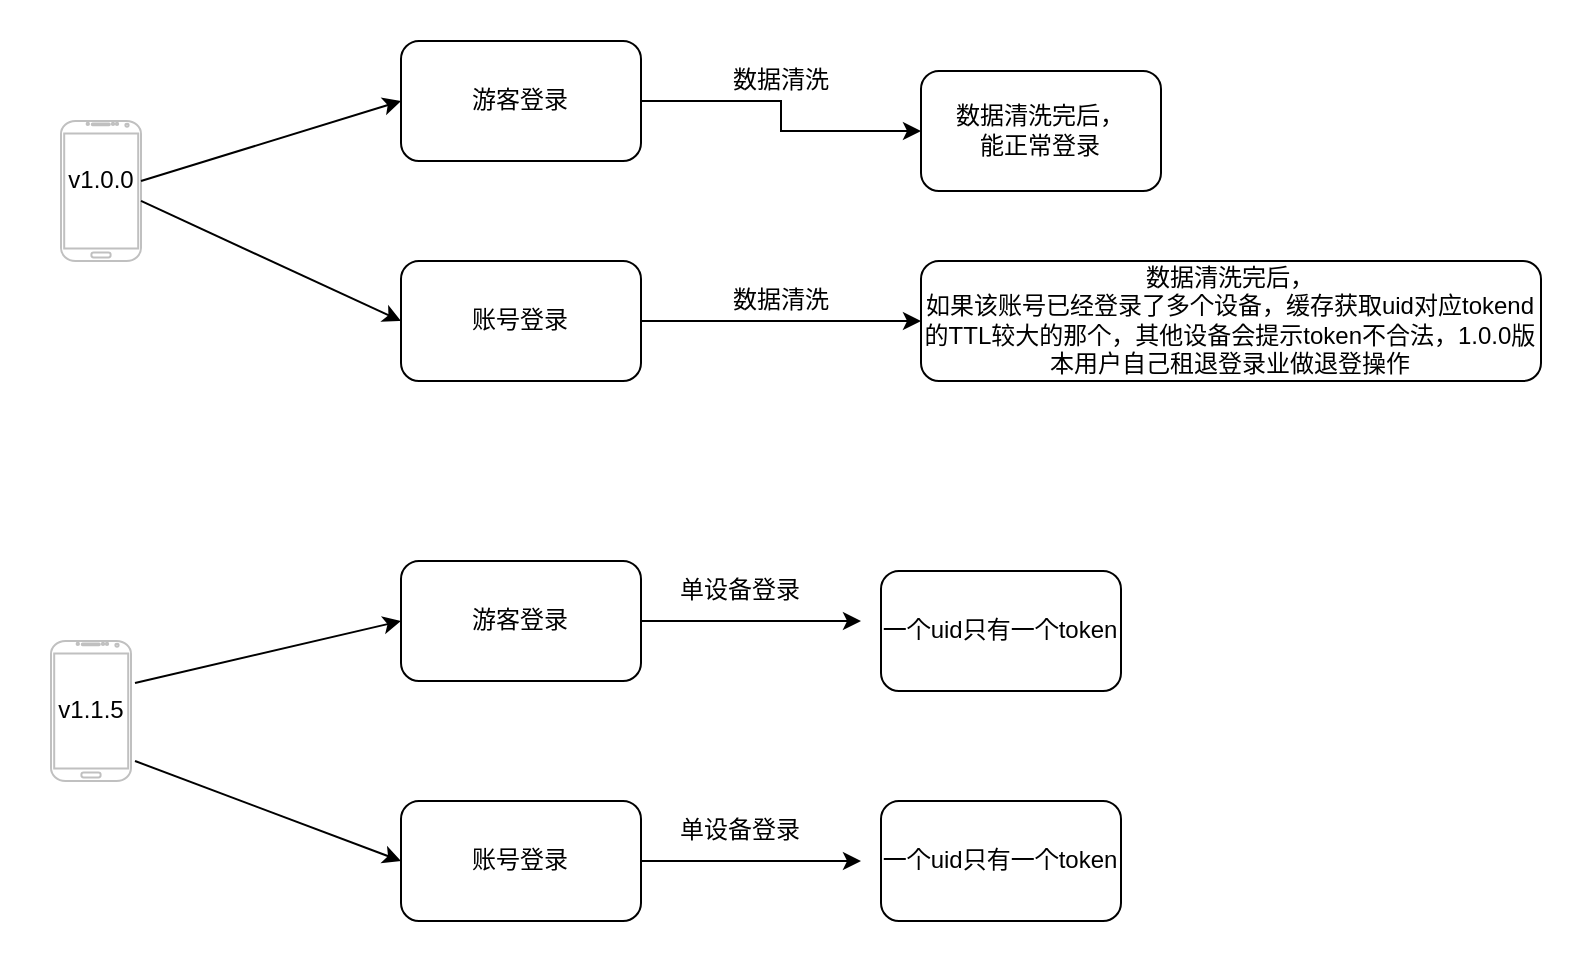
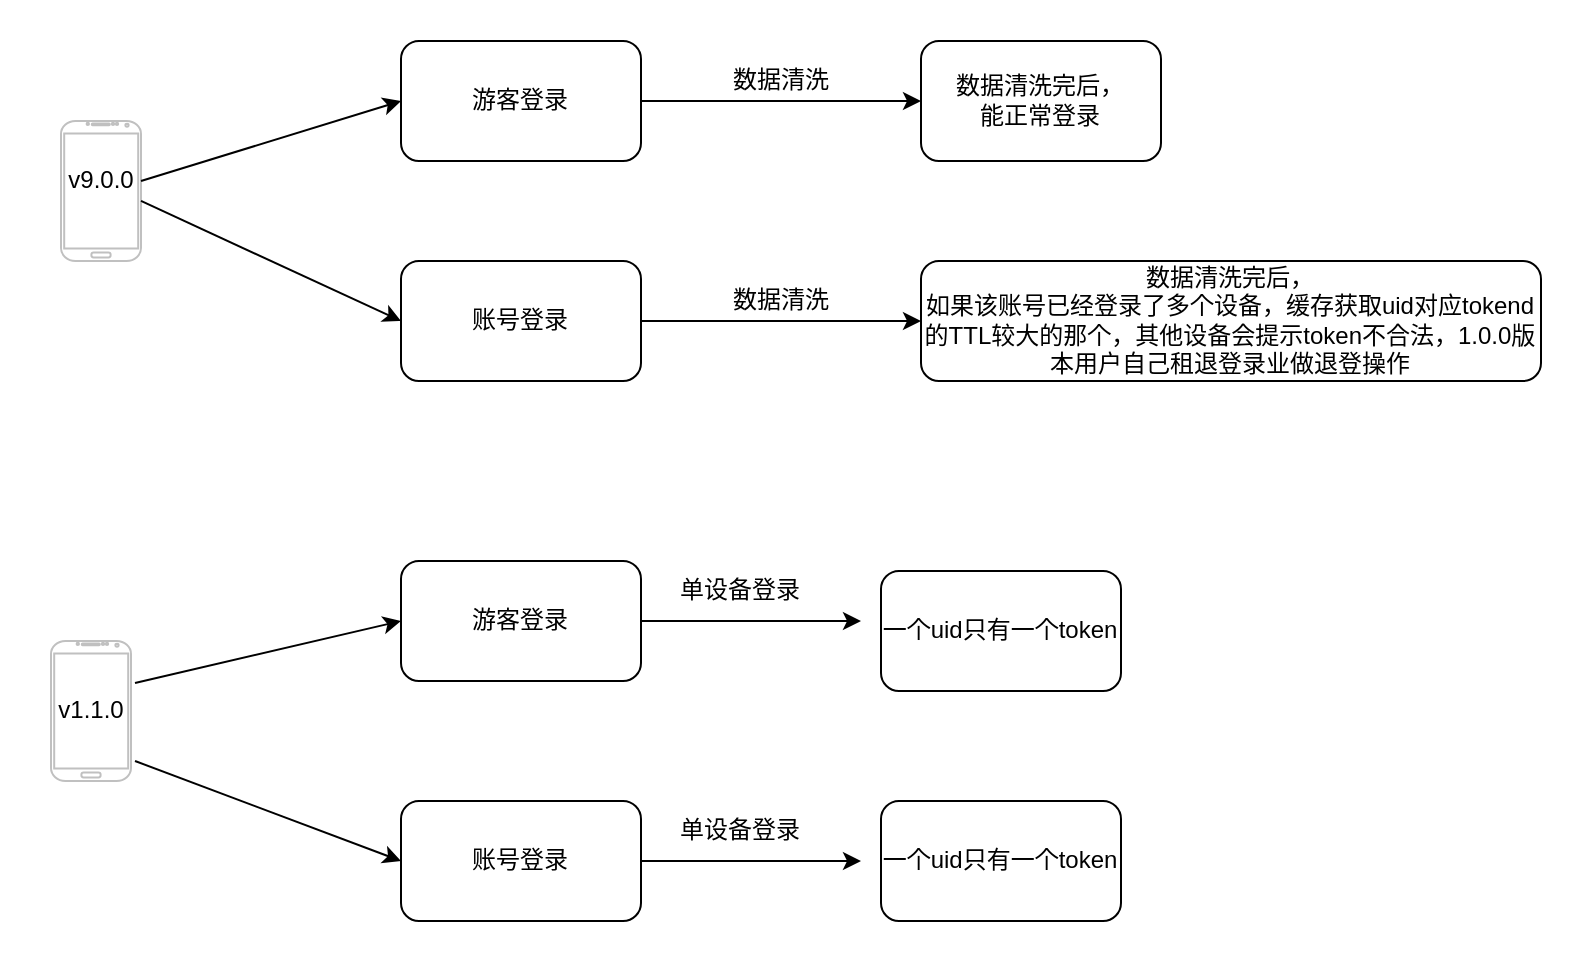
- <mxCell id="9" value="数据清洗完后，&lt;br&gt;能正常登录" style="rounded=1;whiteSpace=wrap;html=1;" parent="1" vertex="1"><mxGeometry x="460" y="35" width="120" height="60" as="geometry" /></mxCell>
+ <mxCell id="9" value="数据清洗完后，&lt;br&gt;能正常登录" style="rounded=1;whiteSpace=wrap;html=1;" parent="1" vertex="1"><mxGeometry x="460" y="20" width="120" height="60" as="geometry" /></mxCell>
- <mxCell id="14" value="v1.0.0" style="text;html=1;align=center;verticalAlign=middle;resizable=0;points=[];autosize=1;strokeColor=none;fillColor=none;" parent="1" vertex="1"><mxGeometry x="25" y="80" width="50" height="20" as="geometry" /></mxCell>
+ <mxCell id="14" value="v9.0.0" style="text;html=1;align=center;verticalAlign=middle;resizable=0;points=[];autosize=1;strokeColor=none;fillColor=none;" parent="1" vertex="1"><mxGeometry x="25" y="80" width="50" height="20" as="geometry" /></mxCell>
- <mxCell id="15" value="v1.1.5" style="text;html=1;align=center;verticalAlign=middle;resizable=0;points=[];autosize=1;strokeColor=none;fillColor=none;" parent="1" vertex="1"><mxGeometry x="20" y="345" width="50" height="20" as="geometry" /></mxCell>
+ <mxCell id="15" value="v1.1.0" style="text;html=1;align=center;verticalAlign=middle;resizable=0;points=[];autosize=1;strokeColor=none;fillColor=none;" parent="1" vertex="1"><mxGeometry x="20" y="345" width="50" height="20" as="geometry" /></mxCell>
